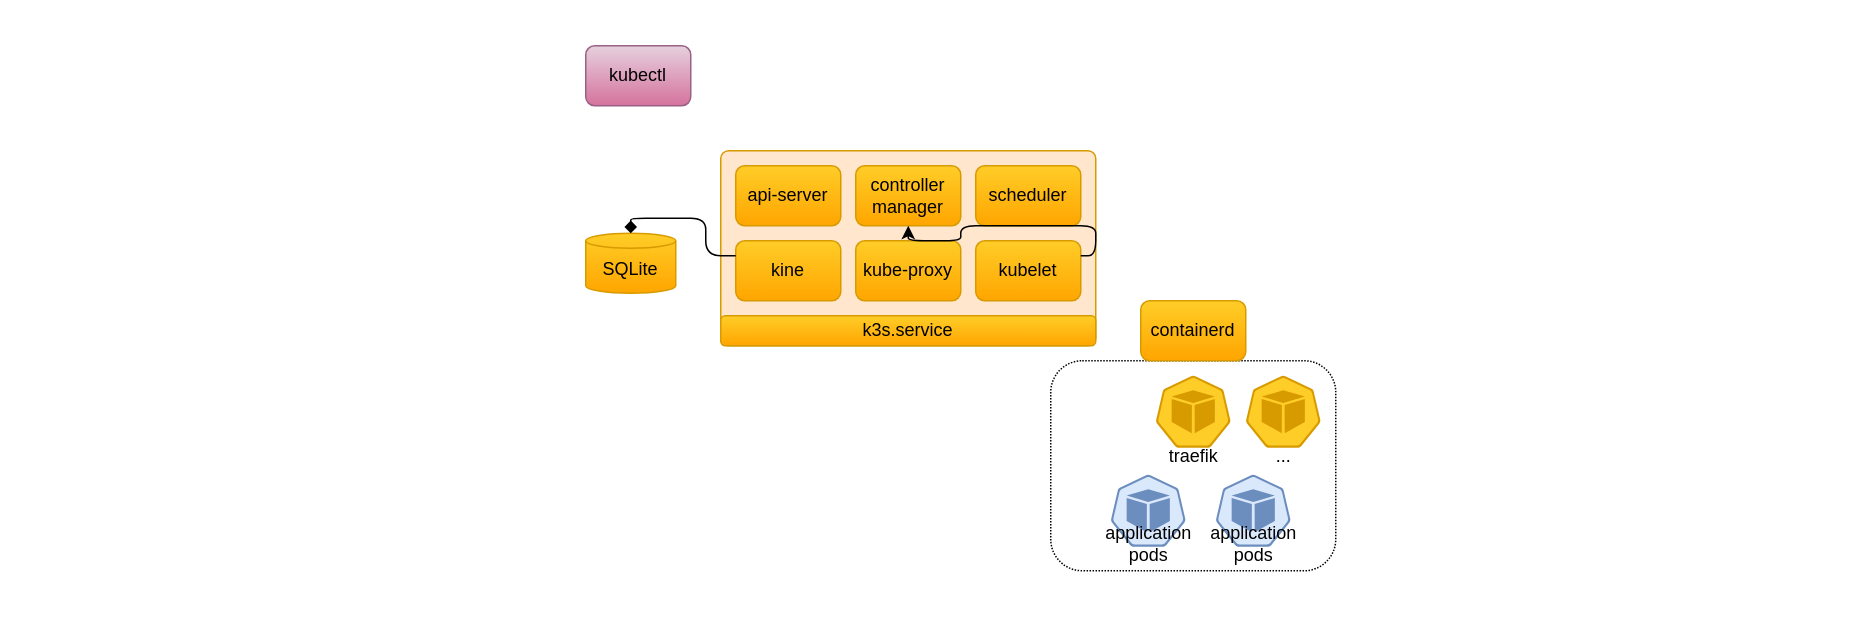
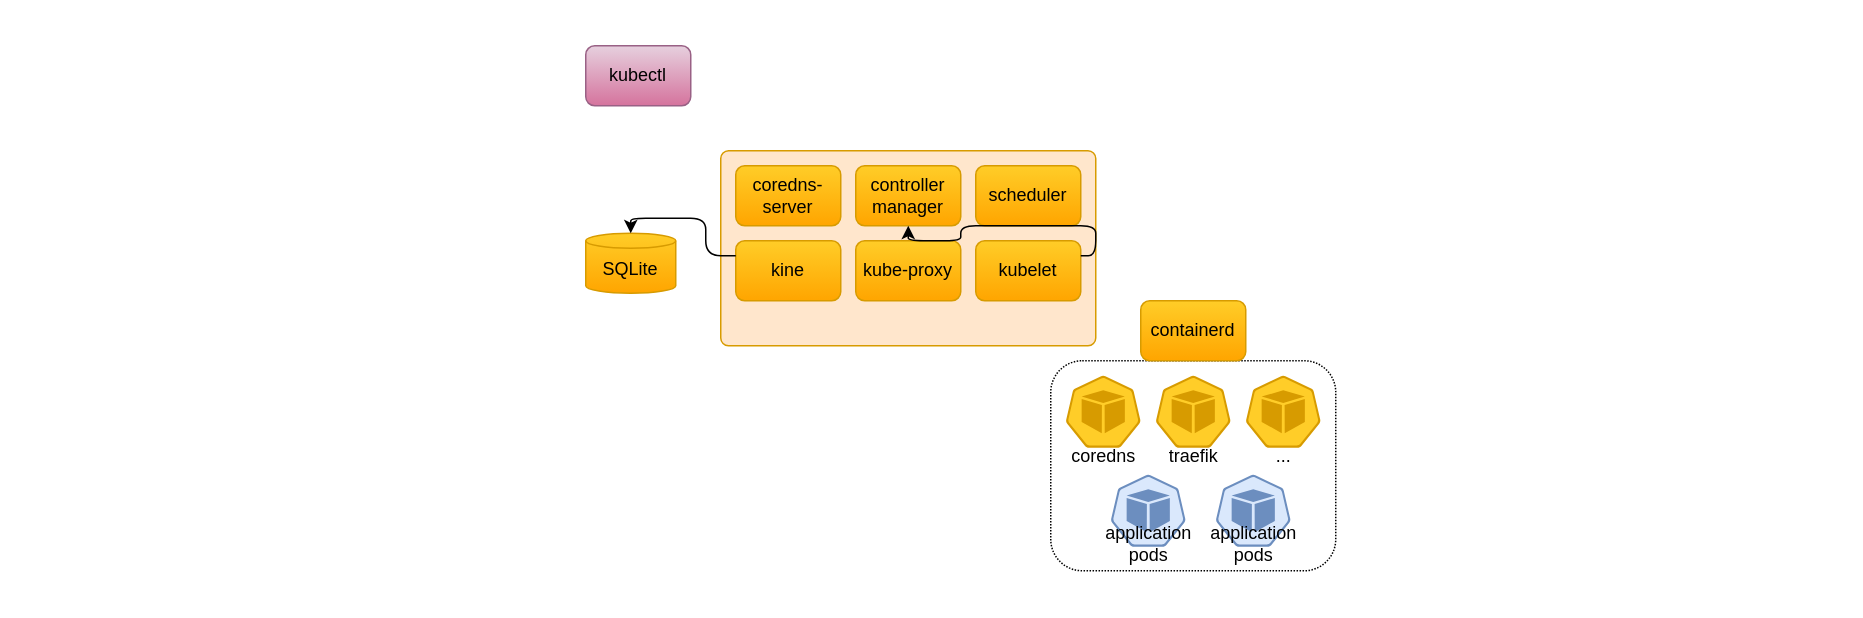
- <mxCell id="5" value="api-server" style="rounded=1;whiteSpace=wrap;html=1;fillColor=#ffcd28;gradientColor=#ffa500;strokeColor=#d79b00;" parent="1" vertex="1"><mxGeometry x="490" y="110" width="70" height="40" as="geometry" /></mxCell>
+ <mxCell id="5" value="coredns-server" style="rounded=1;whiteSpace=wrap;html=1;fillColor=#ffcd28;gradientColor=#ffa500;strokeColor=#d79b00;" parent="1" vertex="1"><mxGeometry x="490" y="110" width="70" height="40" as="geometry" /></mxCell>
- <mxCell id="13" value="" style="endArrow=diamond;html=1;rounded=1;entryX=0.5;entryY=0;entryDx=0;entryDy=0;entryPerimeter=0;exitX=0;exitY=0.25;exitDx=0;exitDy=0;edgeStyle=orthogonalEdgeStyle;curved=0;" parent="1" source="7" target="8" edge="1"><mxGeometry width="50" height="50" relative="1" as="geometry"><mxPoint x="510" y="250" as="sourcePoint" /><mxPoint x="560" y="200" as="targetPoint" /></mxGeometry></mxCell>
+ <mxCell id="13" value="" style="endArrow=classic;html=1;rounded=1;entryX=0.5;entryY=0;entryDx=0;entryDy=0;entryPerimeter=0;exitX=0;exitY=0.25;exitDx=0;exitDy=0;edgeStyle=orthogonalEdgeStyle;curved=0;" parent="1" source="7" target="8" edge="1"><mxGeometry width="50" height="50" relative="1" as="geometry"><mxPoint x="510" y="250" as="sourcePoint" /><mxPoint x="560" y="200" as="targetPoint" /></mxGeometry></mxCell>
- <mxCell id="6" value="k3s.service" style="rounded=1;whiteSpace=wrap;html=1;fillColor=#ffcd28;gradientColor=#ffa500;strokeColor=#d79b00;" parent="1" vertex="1"><mxGeometry x="480" y="210" width="250" height="20" as="geometry" /></mxCell>
+ <mxCell id="16" value="coredns" style="aspect=fixed;sketch=0;html=1;dashed=0;whitespace=wrap;fillColor=#ffcd28;strokeColor=#d79b00;points=[[0.005,0.63,0],[0.1,0.2,0],[0.9,0.2,0],[0.5,0,0],[0.995,0.63,0],[0.72,0.99,0],[0.5,1,0],[0.28,0.99,0]];shape=mxgraph.kubernetes.icon2;prIcon=pod;gradientColor=#ffa500;verticalAlign=bottom;spacingBottom=-15;" parent="1" vertex="1"><mxGeometry x="710" y="250" width="50" height="48" as="geometry" /></mxCell>
